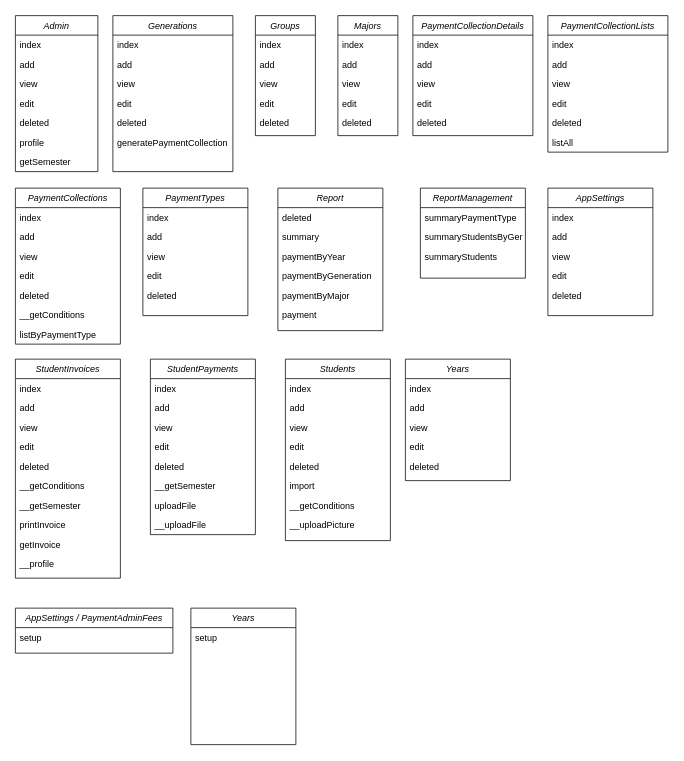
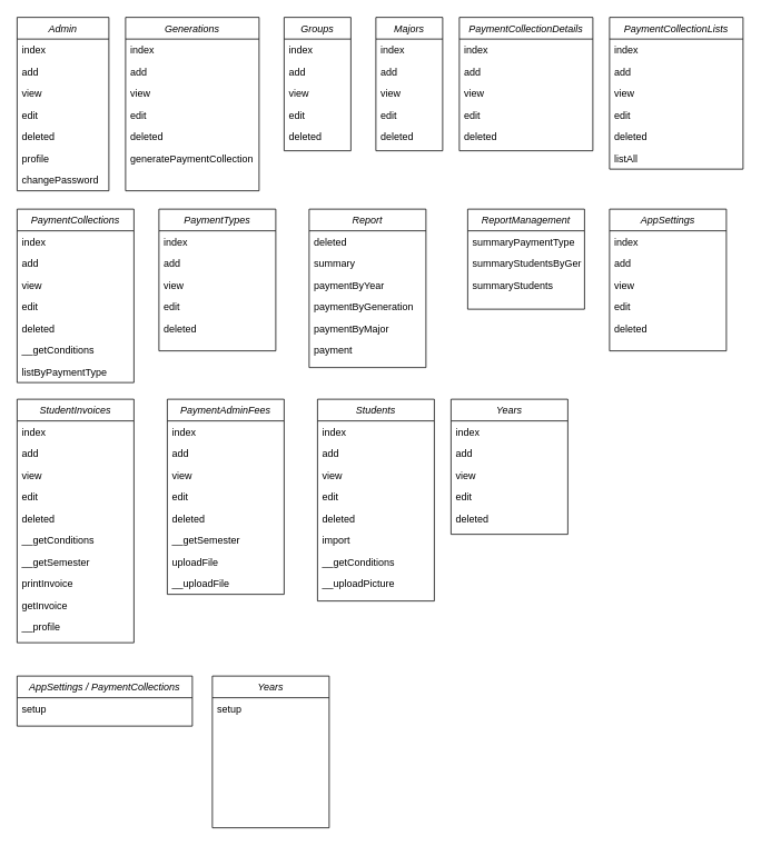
- <mxCell id="9" value="getSemester" style="text;align=left;verticalAlign=top;spacingLeft=4;spacingRight=4;overflow=hidden;rotatable=0;points=[[0,0.5],[1,0.5]];portConstraint=eastwest;rounded=0;shadow=0;html=0;" vertex="1" parent="2"><mxGeometry y="182" width="110" height="26" as="geometry" /></mxCell>
+ <mxCell id="9" value="changePassword" style="text;align=left;verticalAlign=top;spacingLeft=4;spacingRight=4;overflow=hidden;rotatable=0;points=[[0,0.5],[1,0.5]];portConstraint=eastwest;rounded=0;shadow=0;html=0;" vertex="1" parent="2"><mxGeometry y="182" width="110" height="26" as="geometry" /></mxCell>
- <mxCell id="84" value="StudentPayments" style="swimlane;fontStyle=2;align=center;verticalAlign=top;childLayout=stackLayout;horizontal=1;startSize=26;horizontalStack=0;resizeParent=1;resizeLast=0;collapsible=1;marginBottom=0;rounded=0;shadow=0;strokeWidth=1;" vertex="1" parent="1"><mxGeometry x="200" y="478" width="140" height="234" as="geometry"><mxRectangle x="230" y="140" width="160" height="26" as="alternateBounds" /></mxGeometry></mxCell>
+ <mxCell id="84" value="PaymentAdminFees" style="swimlane;fontStyle=2;align=center;verticalAlign=top;childLayout=stackLayout;horizontal=1;startSize=26;horizontalStack=0;resizeParent=1;resizeLast=0;collapsible=1;marginBottom=0;rounded=0;shadow=0;strokeWidth=1;" vertex="1" parent="1"><mxGeometry x="200" y="478" width="140" height="234" as="geometry"><mxRectangle x="230" y="140" width="160" height="26" as="alternateBounds" /></mxGeometry></mxCell>
- <mxCell id="108" value="AppSettings / PaymentAdminFees" style="swimlane;fontStyle=2;align=center;verticalAlign=top;childLayout=stackLayout;horizontal=1;startSize=26;horizontalStack=0;resizeParent=1;resizeLast=0;collapsible=1;marginBottom=0;rounded=0;shadow=0;strokeWidth=1;" vertex="1" parent="1"><mxGeometry x="20" y="810" width="210" height="60" as="geometry"><mxRectangle x="230" y="140" width="160" height="26" as="alternateBounds" /></mxGeometry></mxCell>
+ <mxCell id="108" value="AppSettings / PaymentCollections" style="swimlane;fontStyle=2;align=center;verticalAlign=top;childLayout=stackLayout;horizontal=1;startSize=26;horizontalStack=0;resizeParent=1;resizeLast=0;collapsible=1;marginBottom=0;rounded=0;shadow=0;strokeWidth=1;" vertex="1" parent="1"><mxGeometry x="20" y="810" width="210" height="60" as="geometry"><mxRectangle x="230" y="140" width="160" height="26" as="alternateBounds" /></mxGeometry></mxCell>
